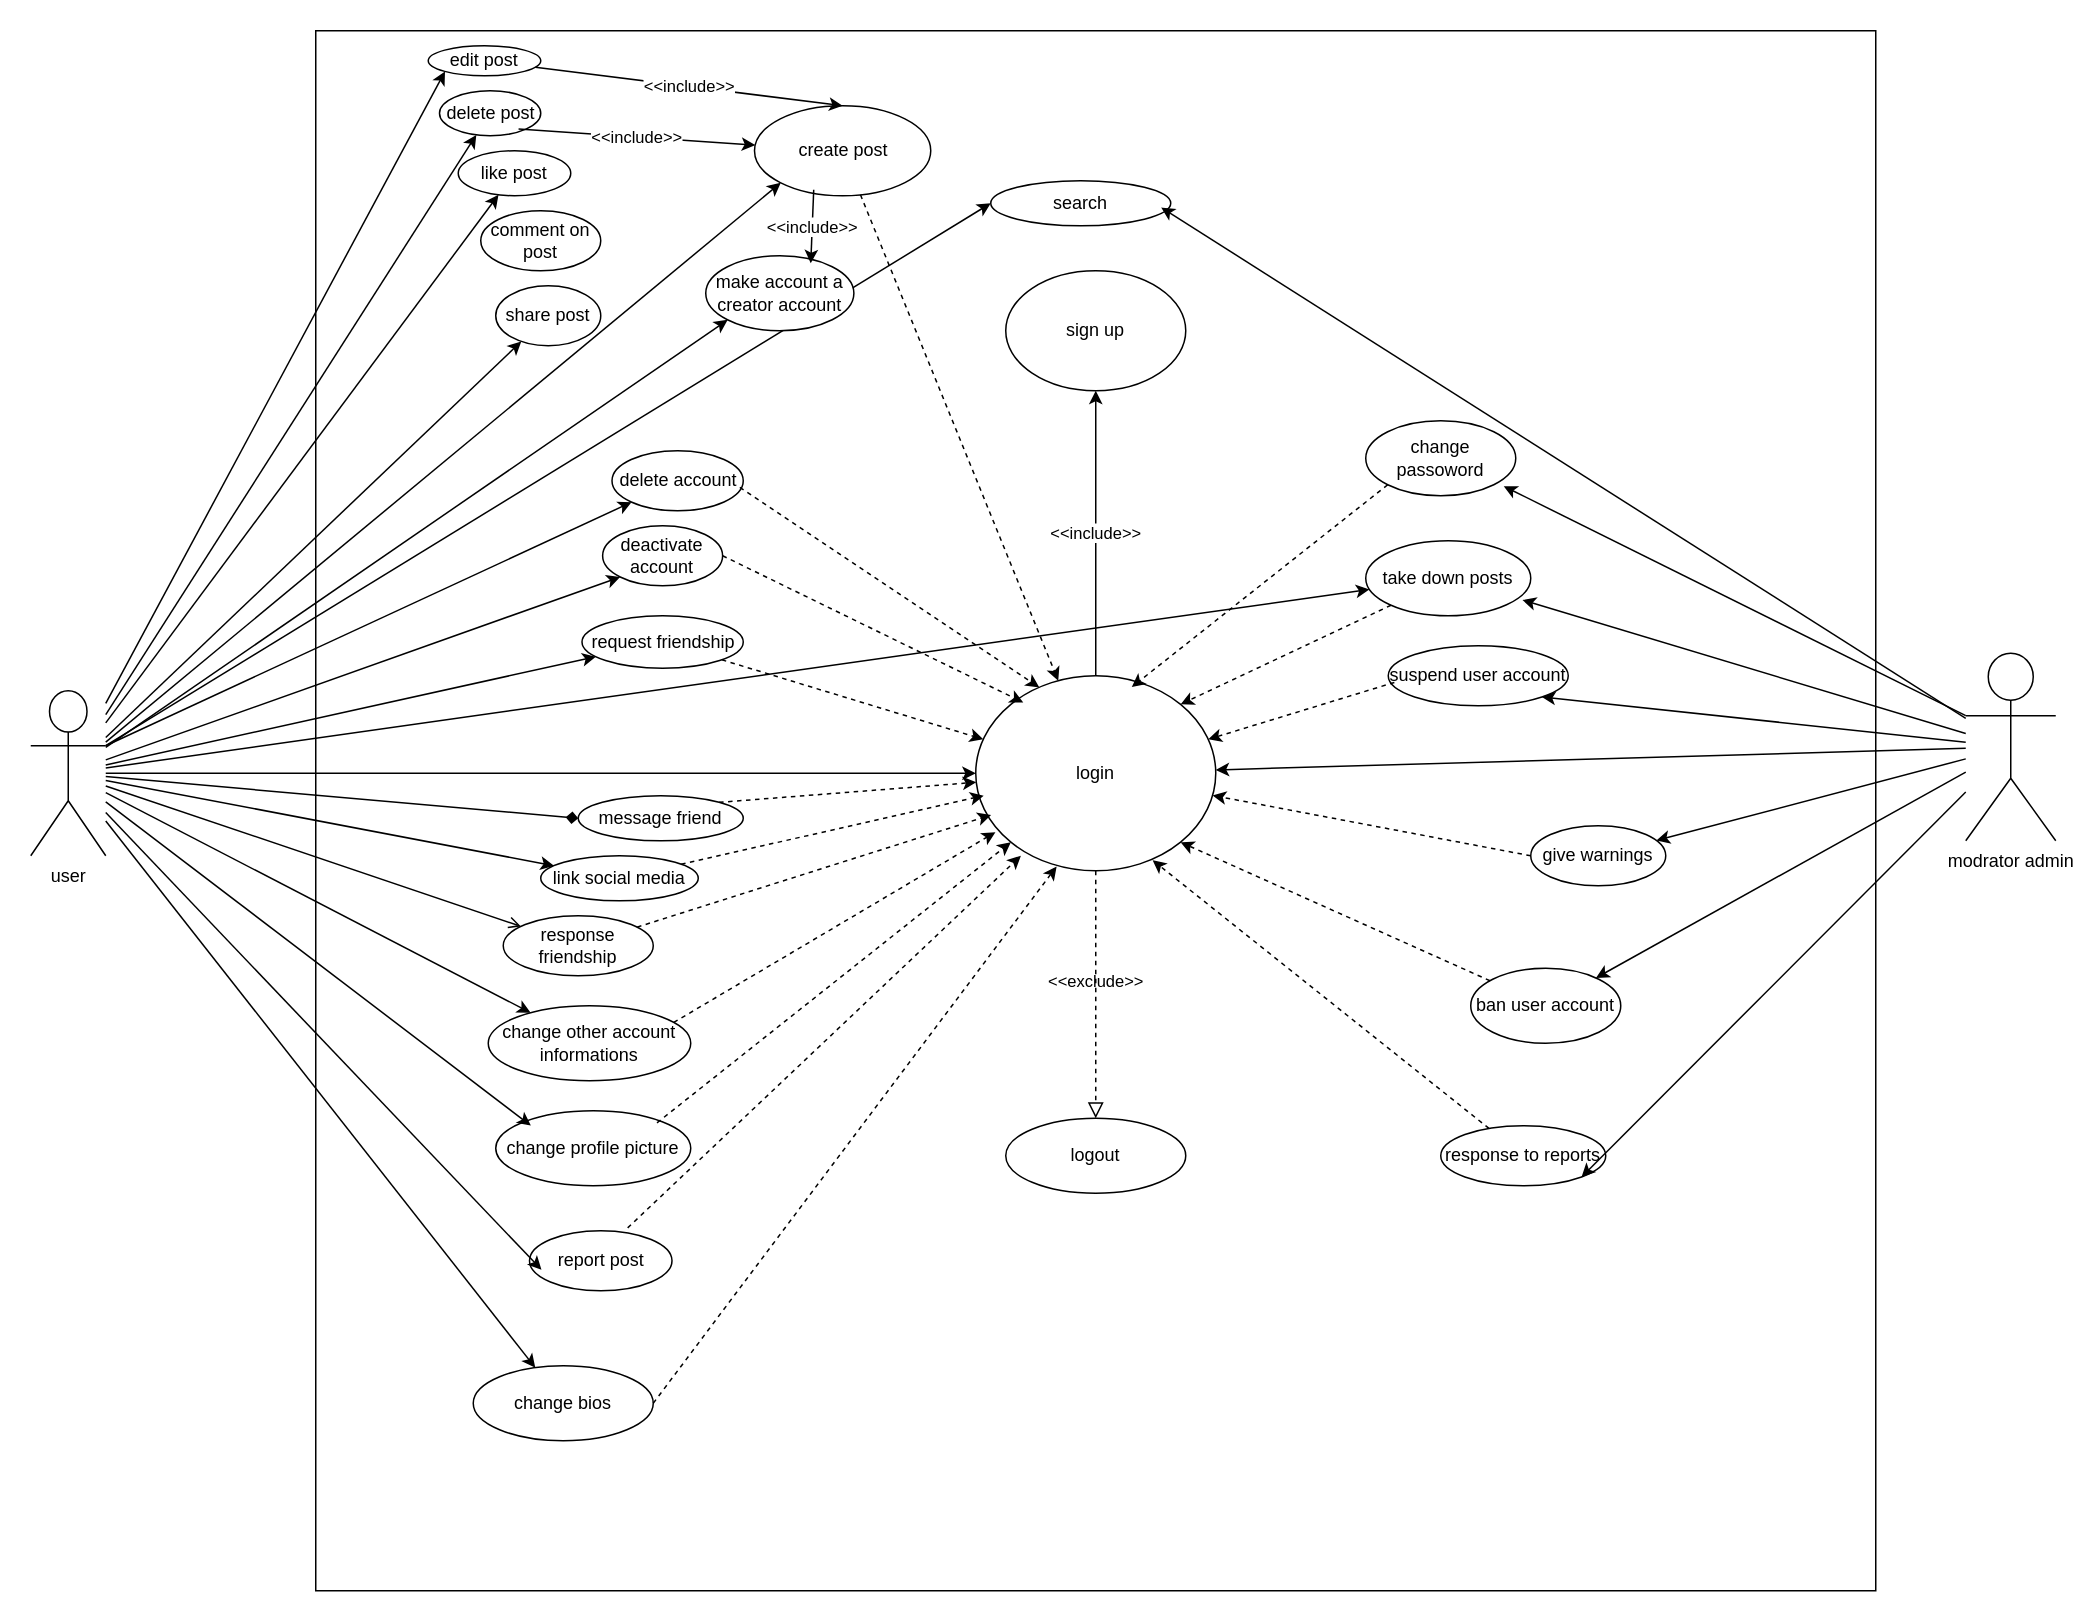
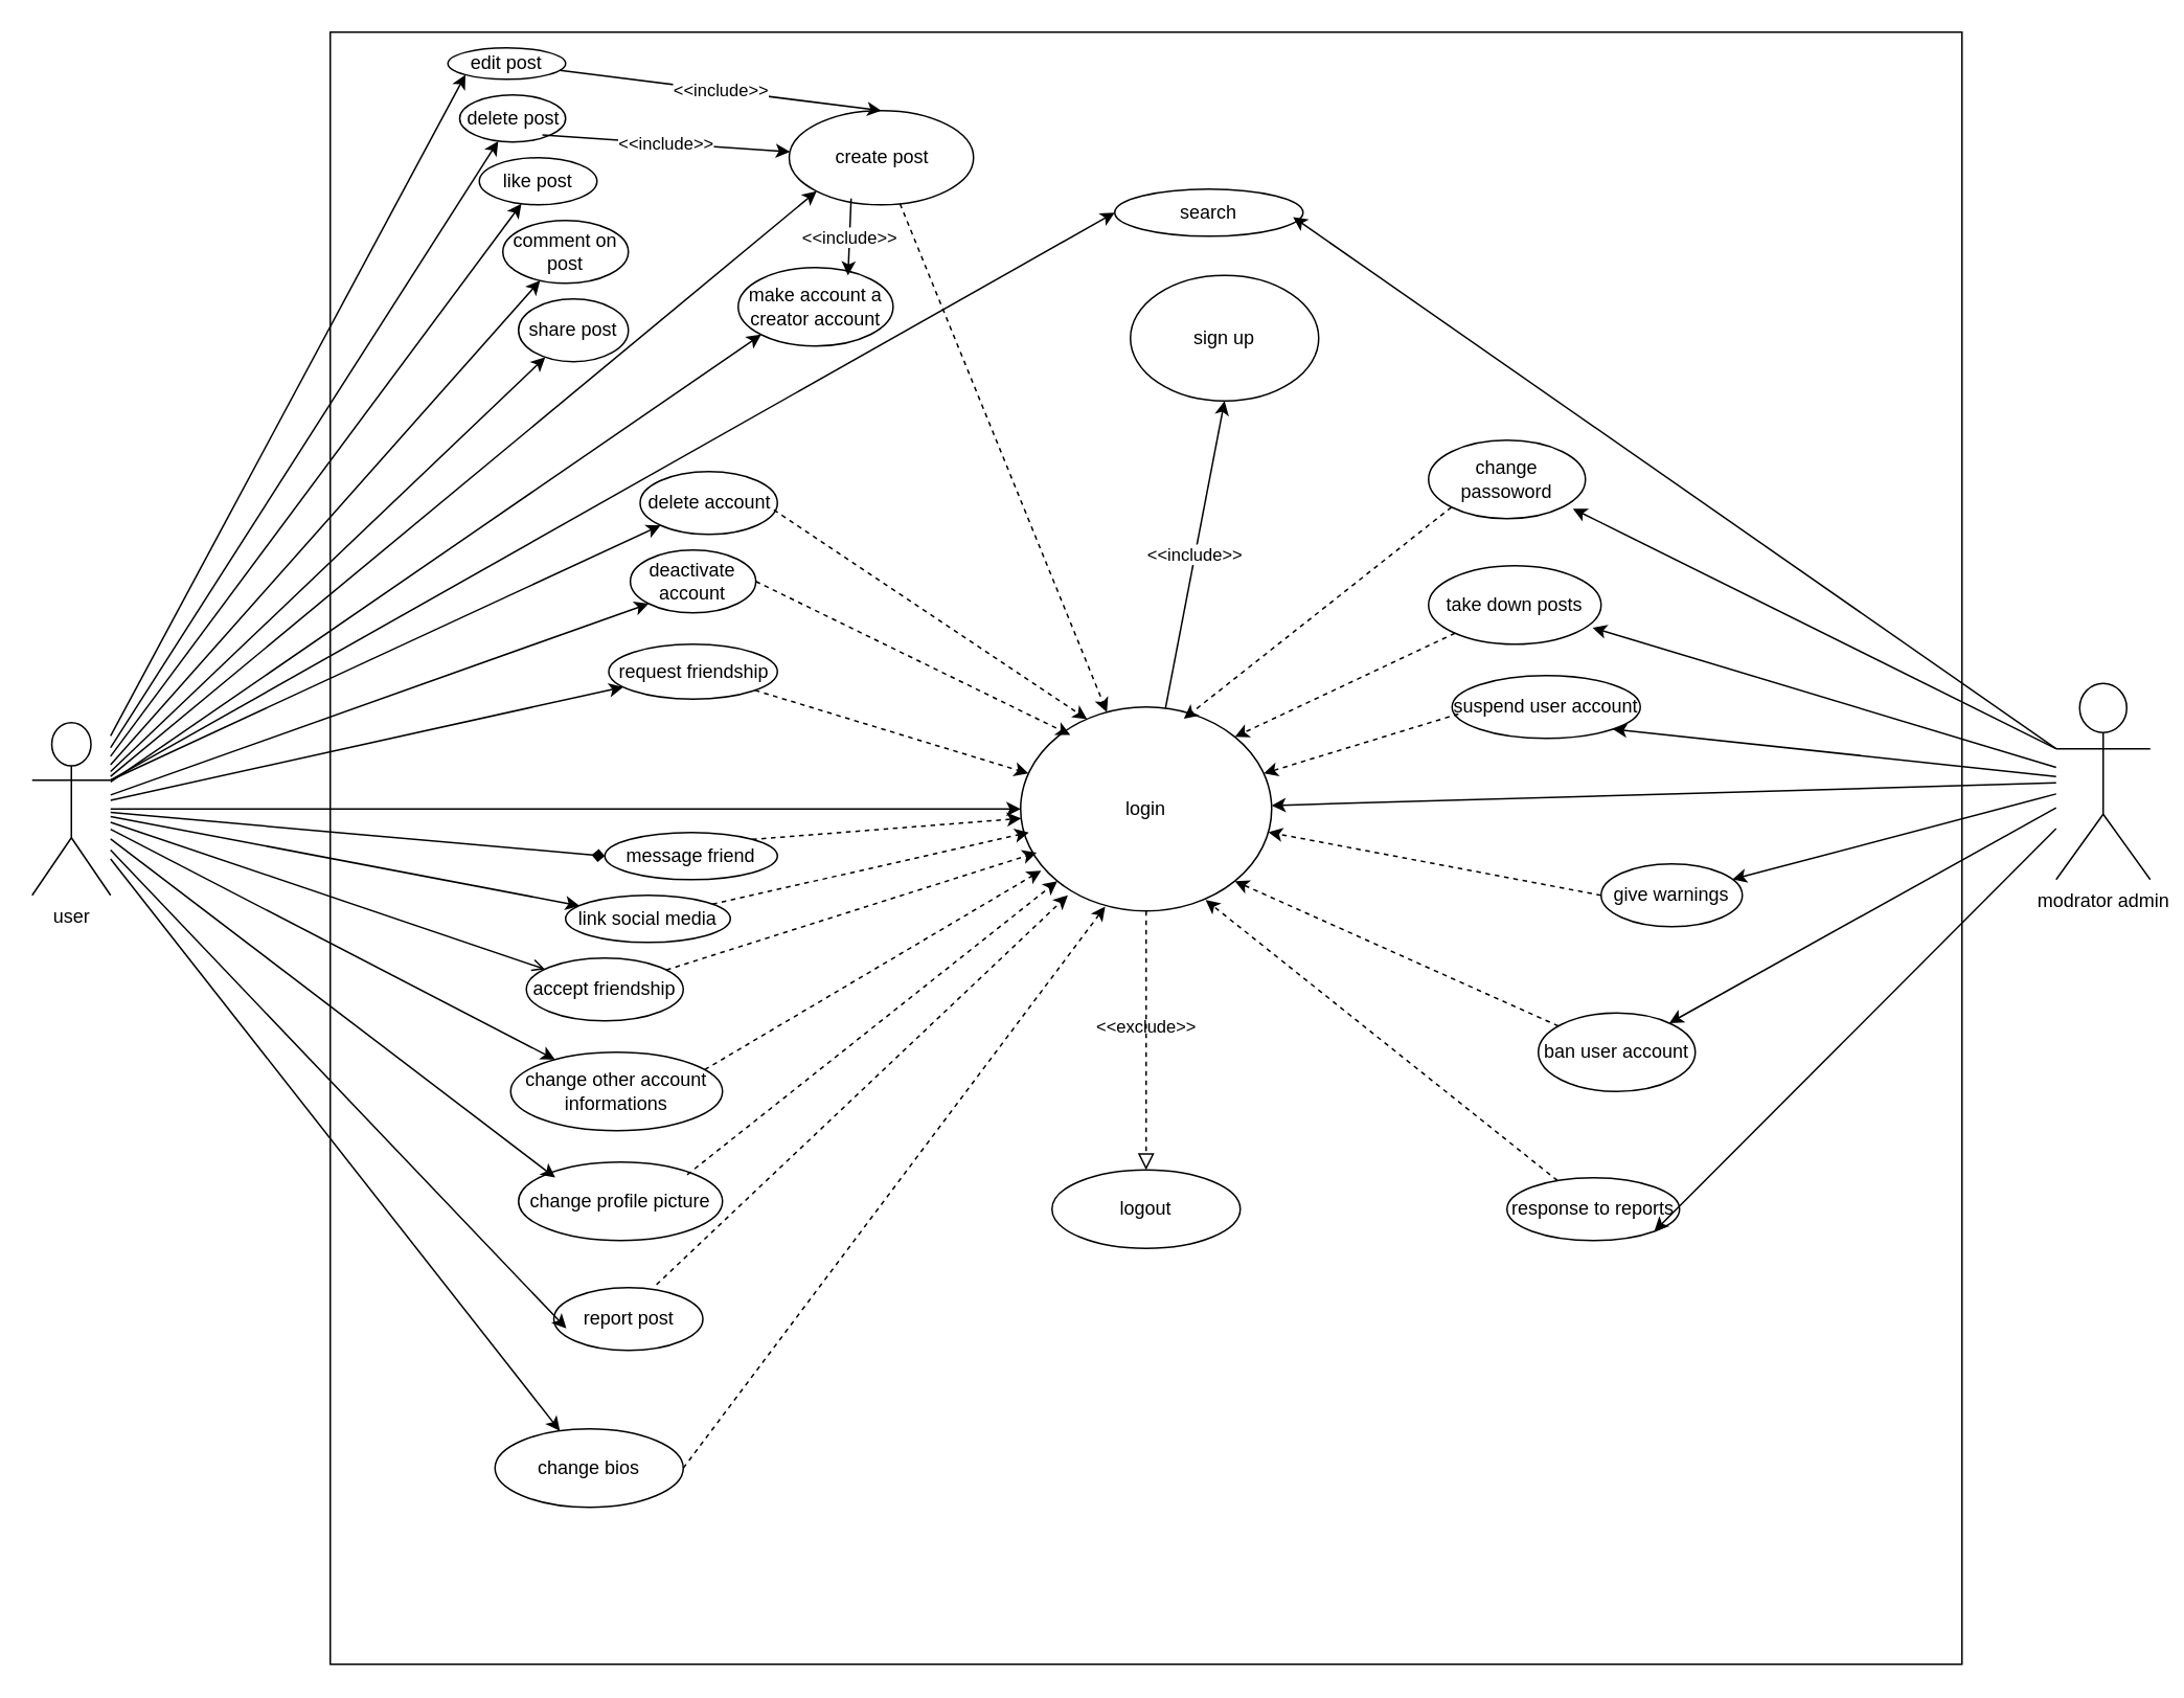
- <mxCell id="19" value="search" style="ellipse;whiteSpace=wrap;html=1;" parent="1" vertex="1"><mxGeometry x="660" y="120" width="120" height="30" as="geometry" /></mxCell>
+ <mxCell id="19" value="search" style="ellipse;whiteSpace=wrap;html=1;" parent="1" vertex="1"><mxGeometry x="710" y="120" width="120" height="30" as="geometry" /></mxCell>
- <mxCell id="20" value="sign up" style="ellipse;whiteSpace=wrap;html=1;" parent="1" vertex="1"><mxGeometry x="670" y="180" width="120" height="80" as="geometry" /></mxCell>
+ <mxCell id="20" value="sign up" style="ellipse;whiteSpace=wrap;html=1;" parent="1" vertex="1"><mxGeometry x="720" y="175" width="120" height="80" as="geometry" /></mxCell>
- <mxCell id="31" value="" style="endArrow=classic;html=1;rounded=0;" parent="1" source="3" target="47" edge="1"><mxGeometry width="50" height="50" relative="1" as="geometry"><mxPoint x="150" y="316" as="sourcePoint" /><mxPoint x="436" y="257" as="targetPoint" /></mxGeometry></mxCell>
+ <mxCell id="31" value="" style="endArrow=classic;html=1;rounded=0;" parent="1" source="3" target="9" edge="1"><mxGeometry width="50" height="50" relative="1" as="geometry"><mxPoint x="150" y="316" as="sourcePoint" /><mxPoint x="436" y="257" as="targetPoint" /></mxGeometry></mxCell>
- <mxCell id="13" value="response friendship" style="ellipse;whiteSpace=wrap;html=1;" parent="1" vertex="1"><mxGeometry x="335" y="610" width="100" height="40" as="geometry" /></mxCell>
+ <mxCell id="13" value="accept friendship" style="ellipse;whiteSpace=wrap;html=1;" parent="1" vertex="1"><mxGeometry x="335" y="610" width="100" height="40" as="geometry" /></mxCell>
